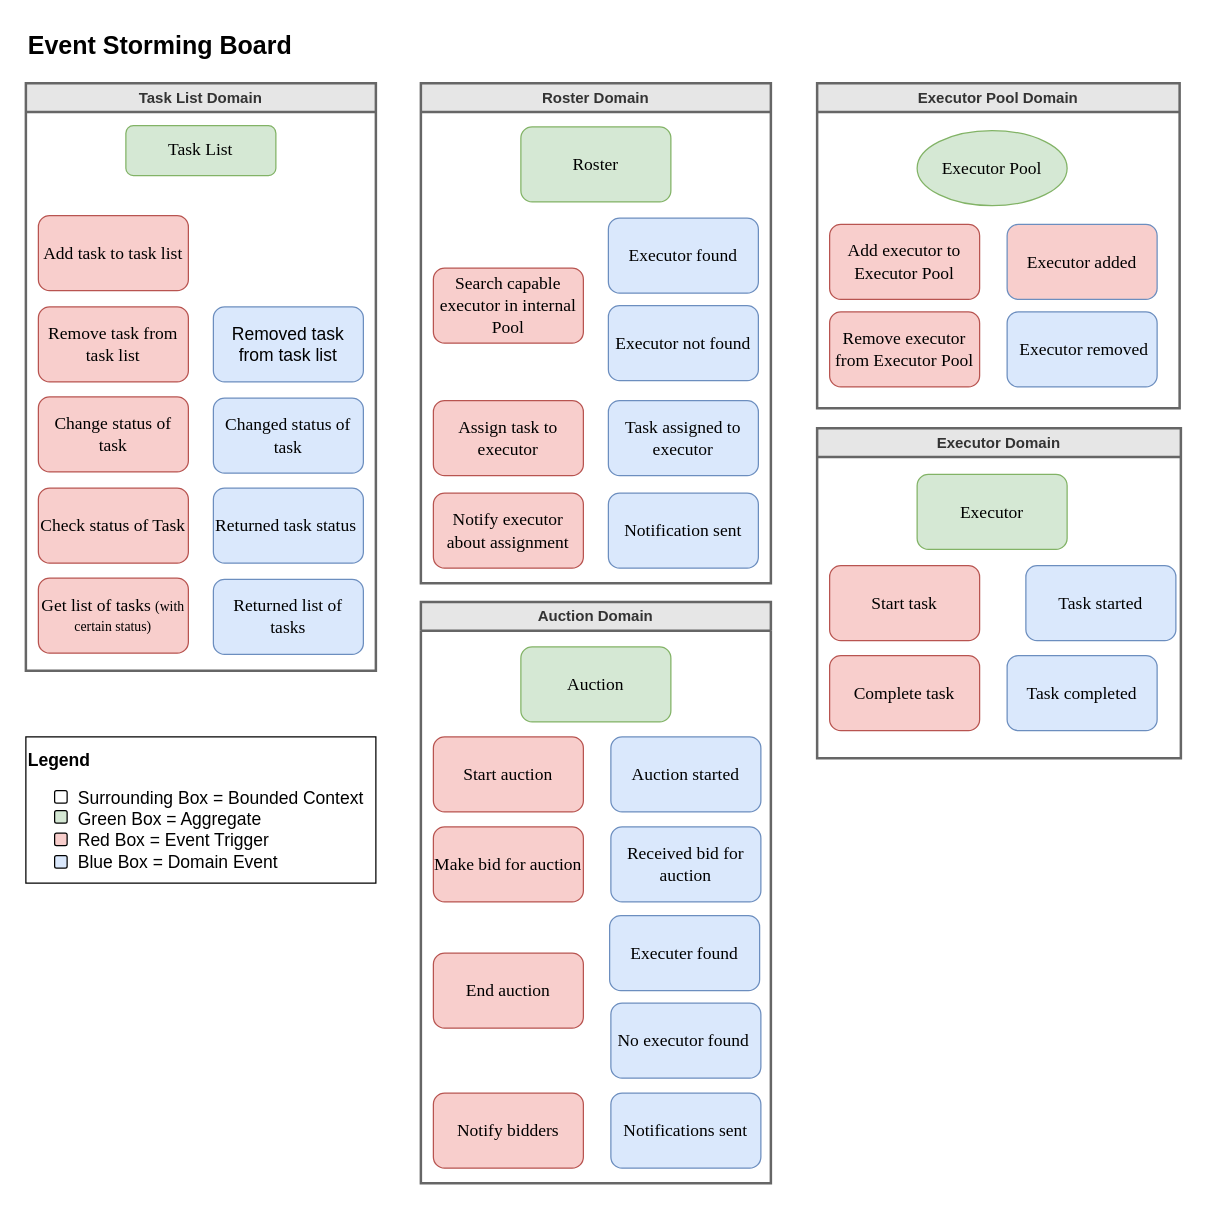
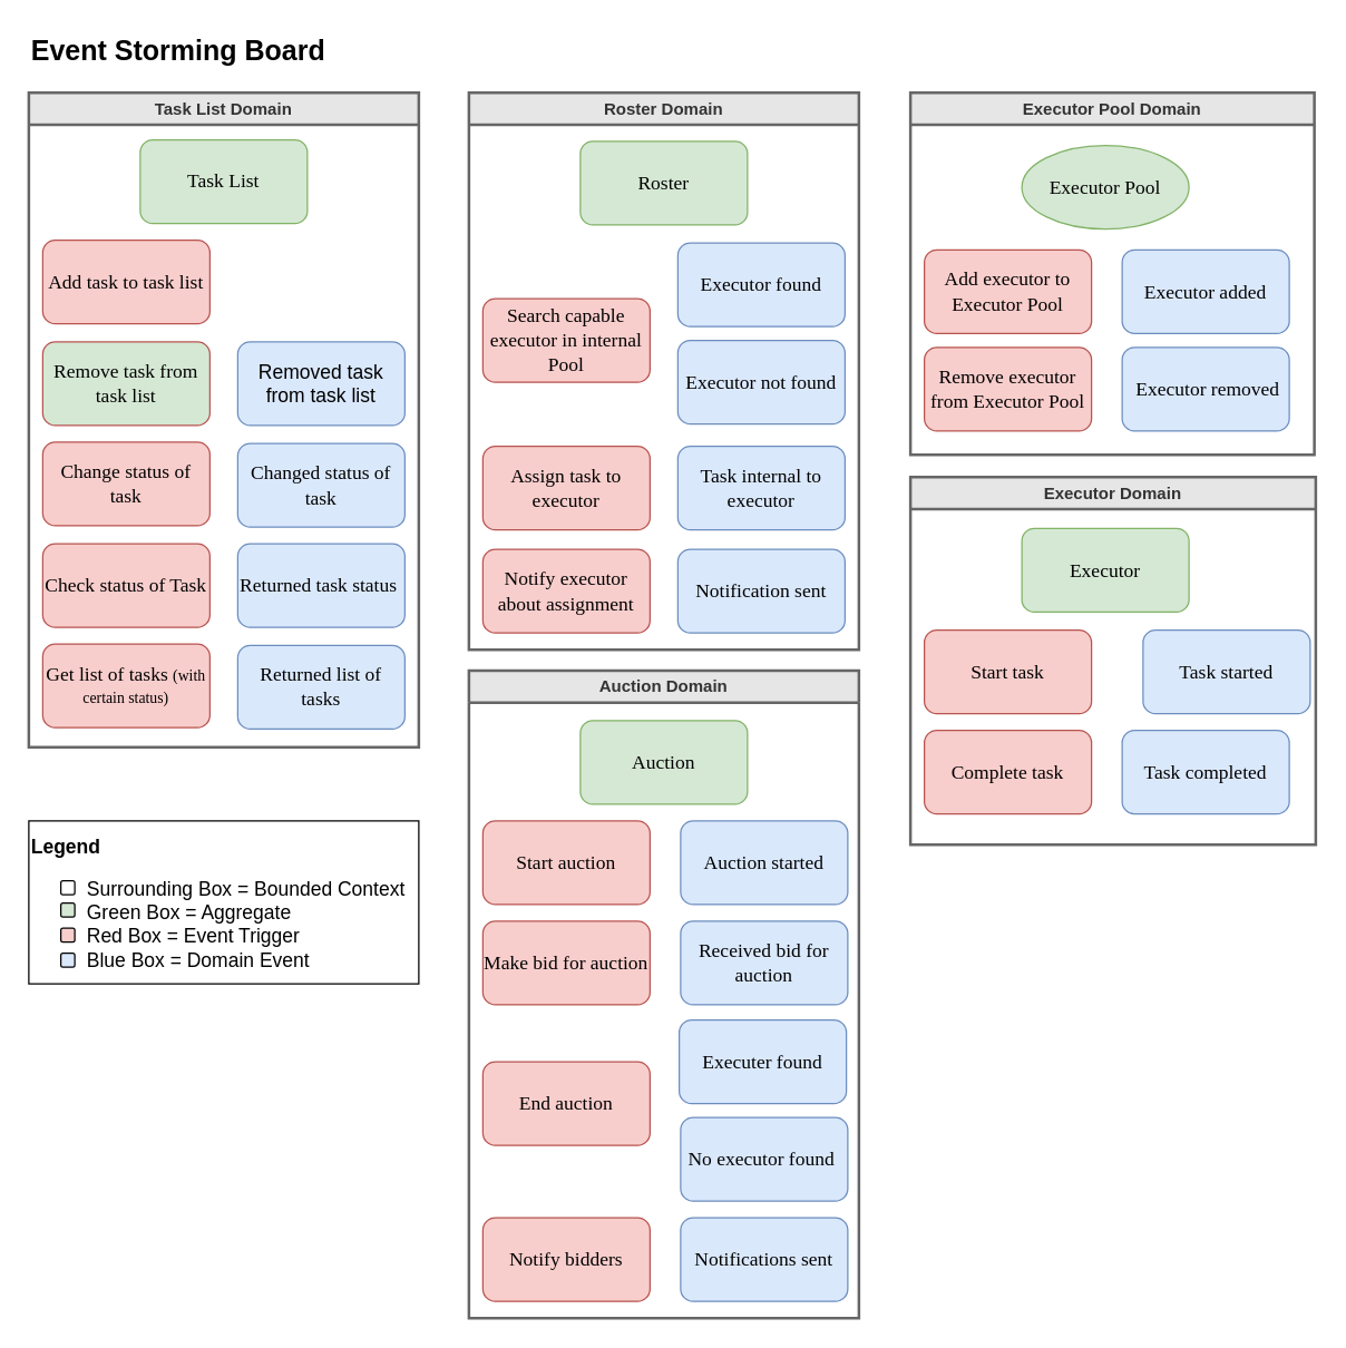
- <mxCell id="8" value="&lt;font style=&quot;font-size: 14px;&quot; face=&quot;Verdana&quot;&gt;Task List&lt;/font&gt;" style="rounded=1;whiteSpace=wrap;html=1;fillColor=#d5e8d4;strokeColor=#82b366;" vertex="1" parent="6"><mxGeometry x="80" y="34" width="120" height="40" as="geometry" /></mxCell>
+ <mxCell id="8" value="&lt;font style=&quot;font-size: 14px;&quot; face=&quot;Verdana&quot;&gt;Task List&lt;/font&gt;" style="rounded=1;whiteSpace=wrap;html=1;fillColor=#d5e8d4;strokeColor=#82b366;" vertex="1" parent="6"><mxGeometry x="80" y="34" width="120" height="60" as="geometry" /></mxCell>
- <mxCell id="25" value="&lt;font face=&quot;Verdana&quot; style=&quot;font-size: 14px;&quot;&gt;&lt;span style=&quot;font-size: 14px;&quot;&gt;Executor added&lt;/span&gt;&lt;/font&gt;" style="rounded=1;whiteSpace=wrap;html=1;fillColor=#f8cecc;strokeColor=#6c8ebf;fontSize=14;" vertex="1" parent="21"><mxGeometry x="152" y="113" width="120" height="60" as="geometry" /></mxCell>
+ <mxCell id="25" value="&lt;font face=&quot;Verdana&quot; style=&quot;font-size: 14px;&quot;&gt;&lt;span style=&quot;font-size: 14px;&quot;&gt;Executor added&lt;/span&gt;&lt;/font&gt;" style="rounded=1;whiteSpace=wrap;html=1;fillColor=#dae8fc;strokeColor=#6c8ebf;fontSize=14;" vertex="1" parent="21"><mxGeometry x="152" y="113" width="120" height="60" as="geometry" /></mxCell>
- <mxCell id="7" value="&lt;font style=&quot;font-size: 14px;&quot; face=&quot;Verdana&quot;&gt;&lt;font style=&quot;font-size: 14px;&quot;&gt;Remove task from task list&lt;/font&gt;&lt;/font&gt;" style="rounded=1;whiteSpace=wrap;html=1;fillColor=#f8cecc;strokeColor=#b85450;fontSize=14;" vertex="1" parent="6"><mxGeometry x="10" y="179" width="120" height="60" as="geometry" /></mxCell>
+ <mxCell id="7" value="&lt;font style=&quot;font-size: 14px;&quot; face=&quot;Verdana&quot;&gt;&lt;font style=&quot;font-size: 14px;&quot;&gt;Remove task from task list&lt;/font&gt;&lt;/font&gt;" style="rounded=1;whiteSpace=wrap;html=1;fillColor=#d5e8d4;strokeColor=#b85450;fontSize=14;" vertex="1" parent="6"><mxGeometry x="10" y="179" width="120" height="60" as="geometry" /></mxCell>
- <mxCell id="40" value="&lt;font face=&quot;Verdana&quot; style=&quot;font-size: 14px;&quot;&gt;&lt;span style=&quot;font-size: 14px;&quot;&gt;Task assigned to executor&lt;/span&gt;&lt;/font&gt;" style="rounded=1;whiteSpace=wrap;html=1;fillColor=#dae8fc;strokeColor=#6c8ebf;fontSize=14;" vertex="1" parent="1"><mxGeometry x="486" y="320" width="120" height="60" as="geometry" /></mxCell>
+ <mxCell id="40" value="&lt;font face=&quot;Verdana&quot; style=&quot;font-size: 14px;&quot;&gt;&lt;span style=&quot;font-size: 14px;&quot;&gt;Task internal to executor&lt;/span&gt;&lt;/font&gt;" style="rounded=1;whiteSpace=wrap;html=1;fillColor=#dae8fc;strokeColor=#6c8ebf;fontSize=14;" vertex="1" parent="1"><mxGeometry x="486" y="320" width="120" height="60" as="geometry" /></mxCell>
